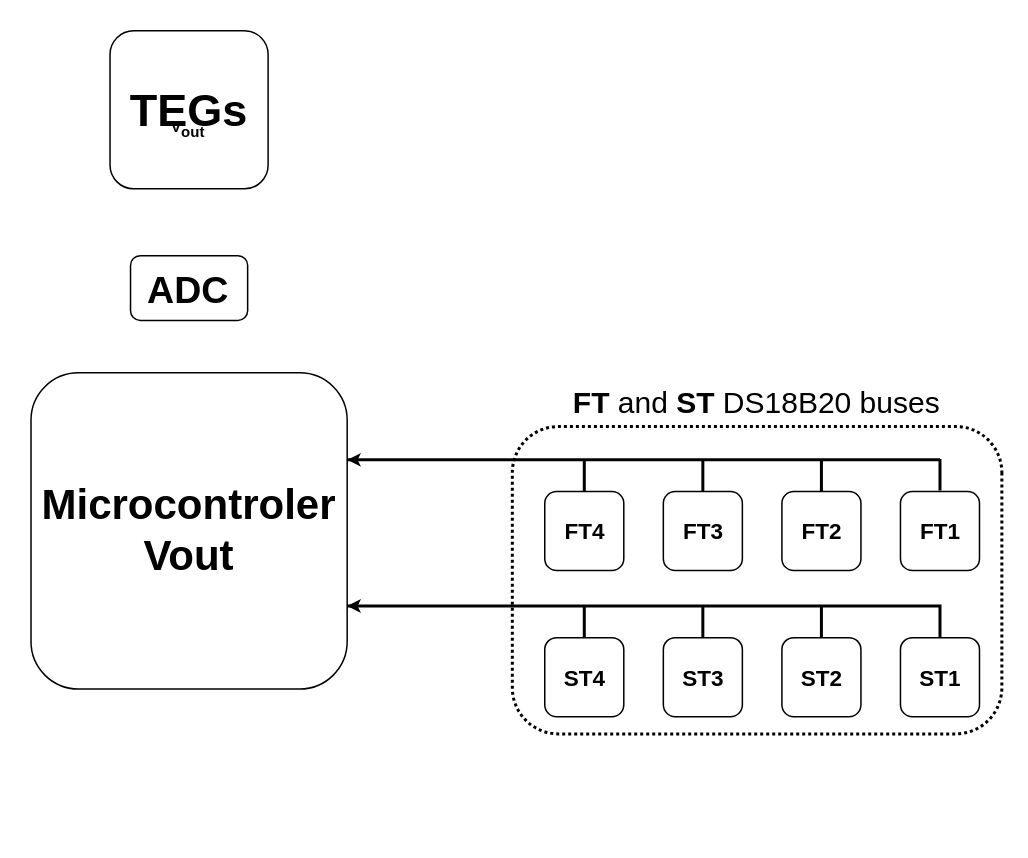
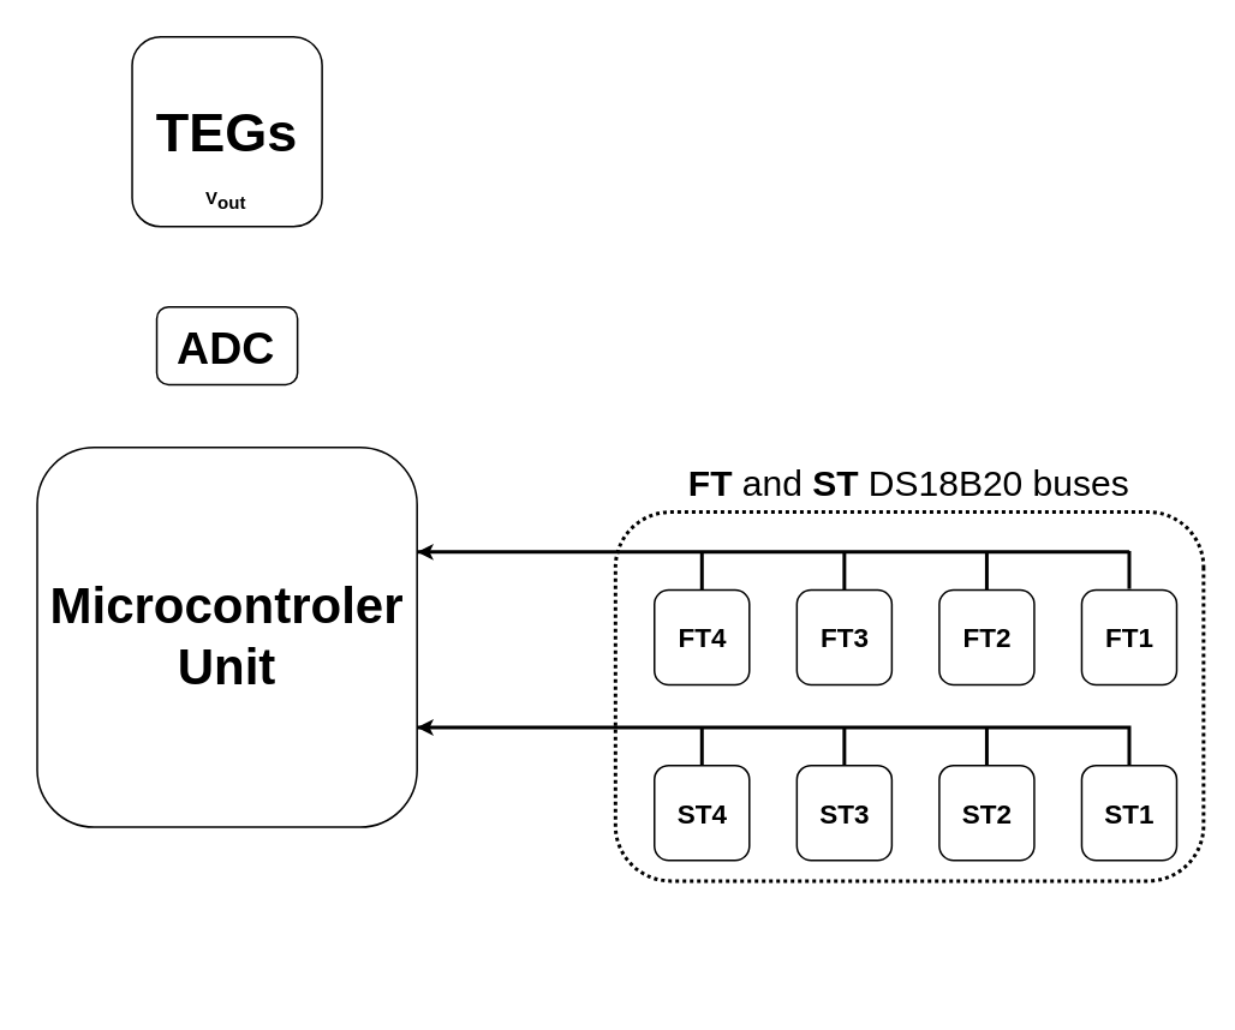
- <mxCell id="26" value="&lt;b style=&quot;font-size: 10px;&quot;&gt;V&lt;sub style=&quot;font-size: 10px;&quot;&gt;out&lt;/sub&gt;&lt;/b&gt;" style="text;html=1;align=center;verticalAlign=middle;whiteSpace=wrap;rounded=0;fontSize=10;" vertex="1" parent="1"><mxGeometry x="100.39" y="71.95" width="50" height="28.44" as="geometry" /></mxCell>
+ <mxCell id="26" value="&lt;b style=&quot;font-size: 10px;&quot;&gt;V&lt;sub style=&quot;font-size: 10px;&quot;&gt;out&lt;/sub&gt;&lt;/b&gt;" style="text;html=1;align=center;verticalAlign=middle;whiteSpace=wrap;rounded=0;fontSize=10;" vertex="1" parent="1"><mxGeometry x="100.39" y="96.95" width="50" height="28.44" as="geometry" /></mxCell>
- <mxCell id="2" value="Microcontroler Vout" style="rounded=1;whiteSpace=wrap;html=1;fontStyle=1;fontSize=28;" parent="1" vertex="1"><mxGeometry x="20" y="248.084" width="210.778" height="210.778" as="geometry" /></mxCell>
+ <mxCell id="2" value="Microcontroler Unit" style="rounded=1;whiteSpace=wrap;html=1;fontStyle=1;fontSize=28;" parent="1" vertex="1"><mxGeometry x="20" y="248.084" width="210.778" height="210.778" as="geometry" /></mxCell>
